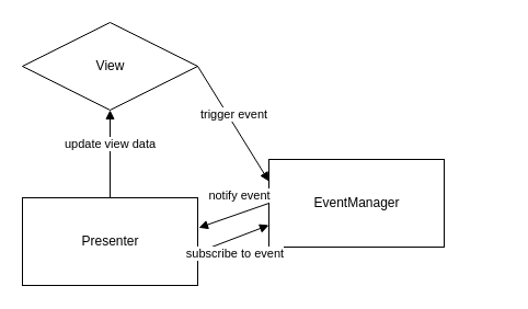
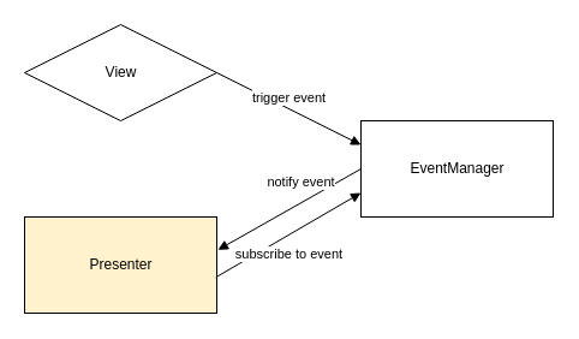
- <mxCell id="6" value="update view data" style="html=1;verticalAlign=bottom;endArrow=block;rounded=0;shadow=0;sketch=0;entryX=0.5;entryY=1;entryDx=0;entryDy=0;exitX=0.5;exitY=0;exitDx=0;exitDy=0;" parent="1" source="5" target="2" edge="1"><mxGeometry width="80" relative="1" as="geometry"><mxPoint x="140" y="95" as="sourcePoint" /><mxPoint x="310" y="95" as="targetPoint" /></mxGeometry></mxCell>
- <mxCell id="3" value="EventManager" style="html=1;" parent="1" vertex="1"><mxGeometry x="245" y="145" width="160" height="80" as="geometry" /></mxCell>
+ <mxCell id="3" value="EventManager" style="html=1;" parent="1" vertex="1"><mxGeometry x="300" y="100" width="160" height="80" as="geometry" /></mxCell>
- <mxCell id="5" value="Presenter" style="html=1;" parent="1" vertex="1"><mxGeometry x="20" y="180" width="160" height="80" as="geometry" /></mxCell>
+ <mxCell id="5" value="Presenter" style="html=1;fillColor=#fff2cc;" parent="1" vertex="1"><mxGeometry x="20" y="180" width="160" height="80" as="geometry" /></mxCell>
